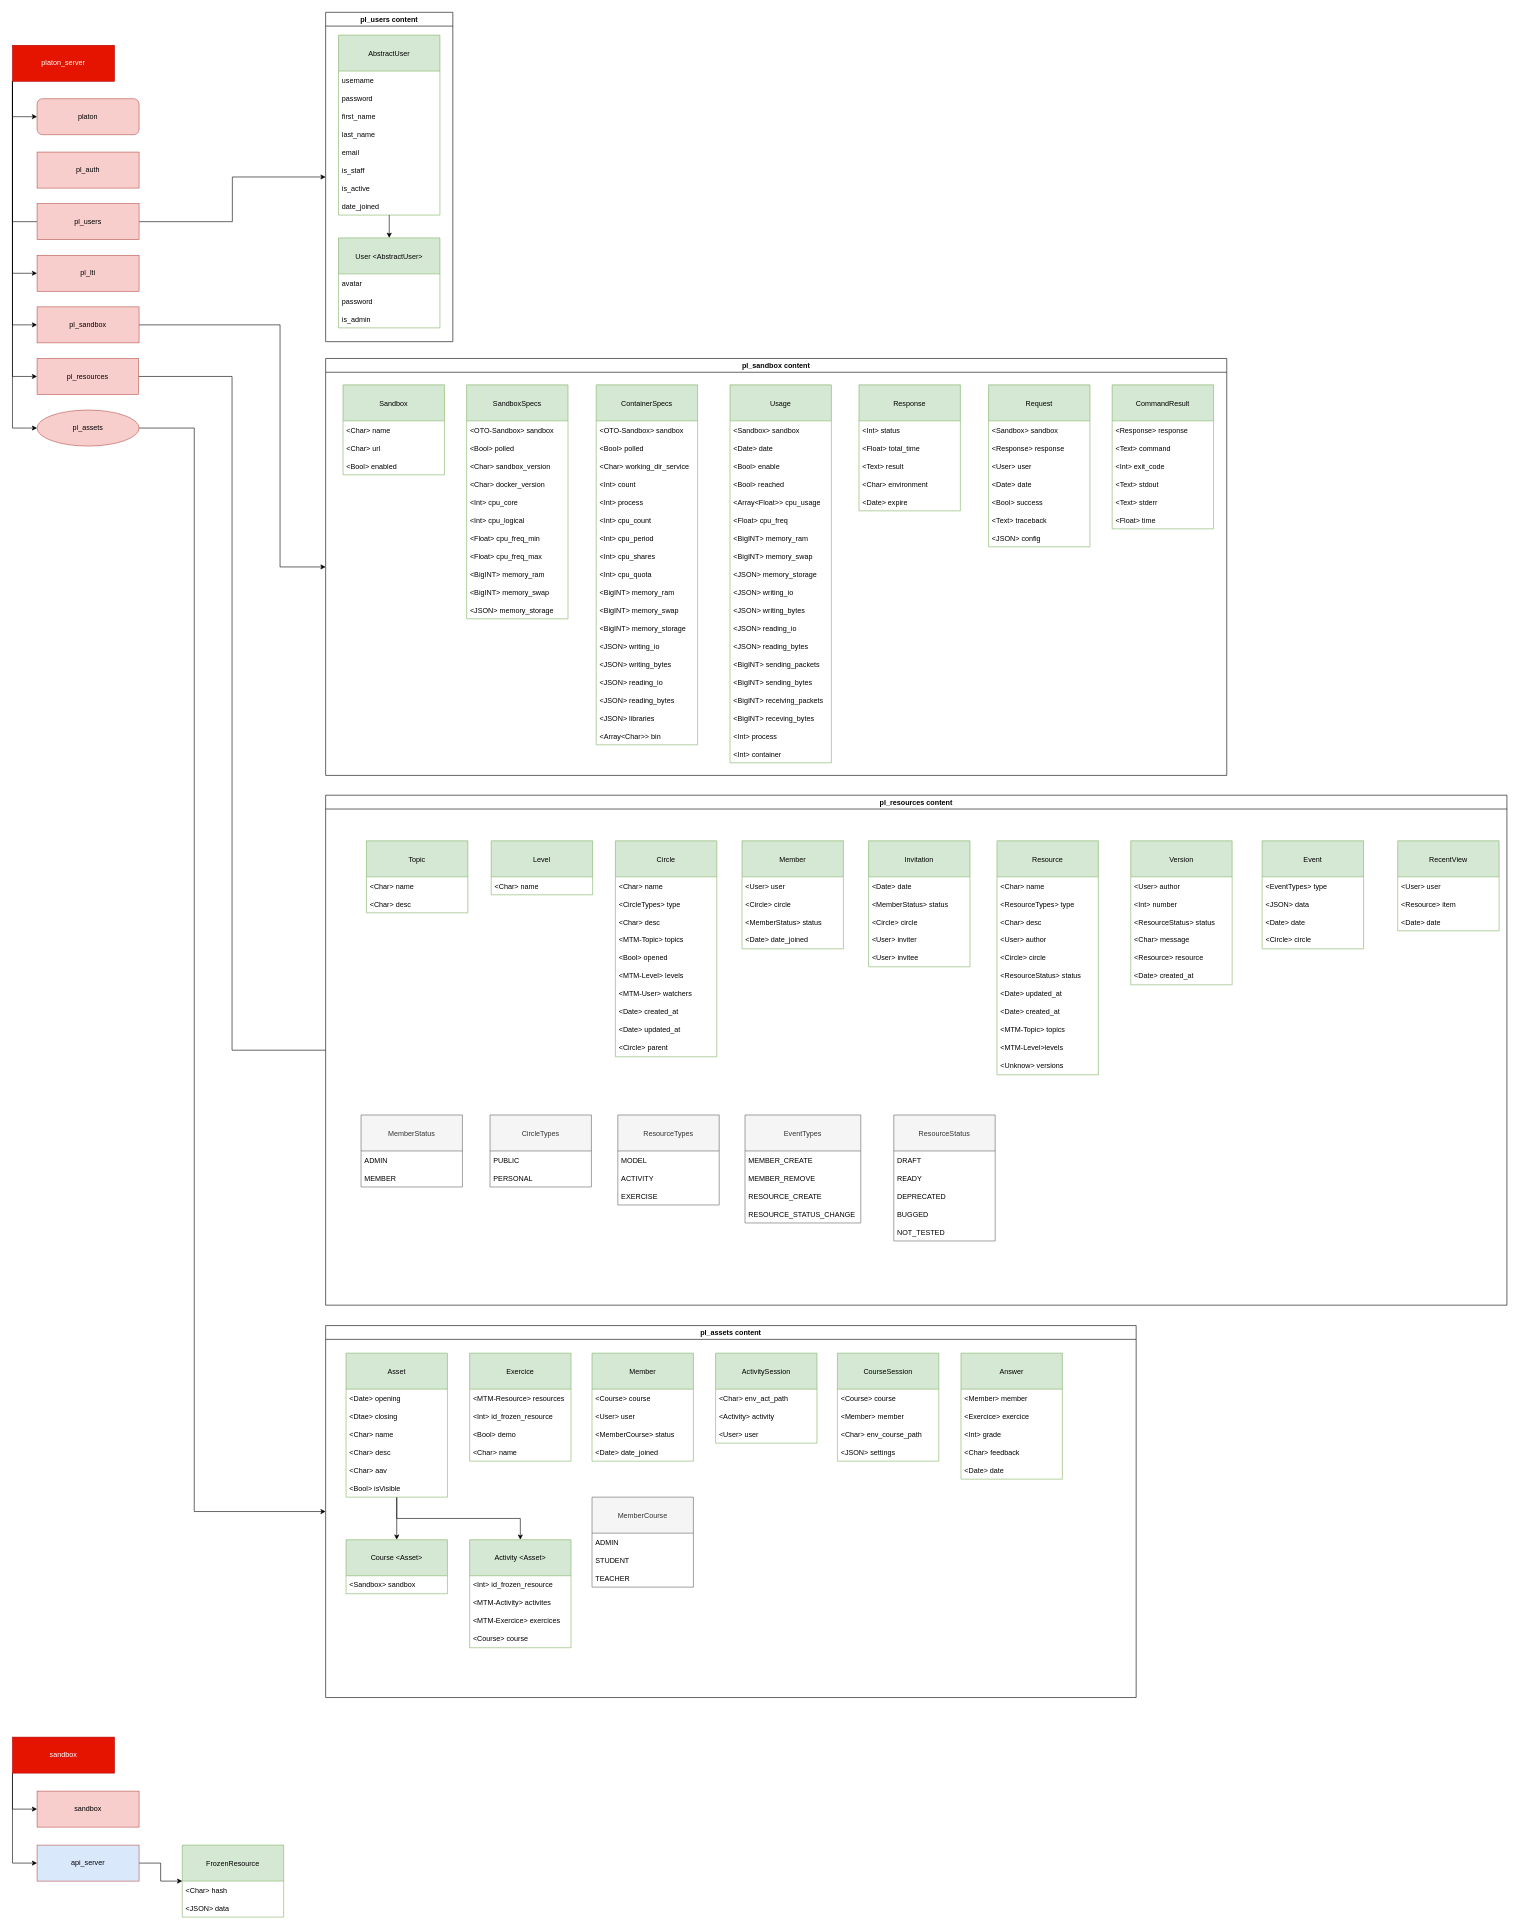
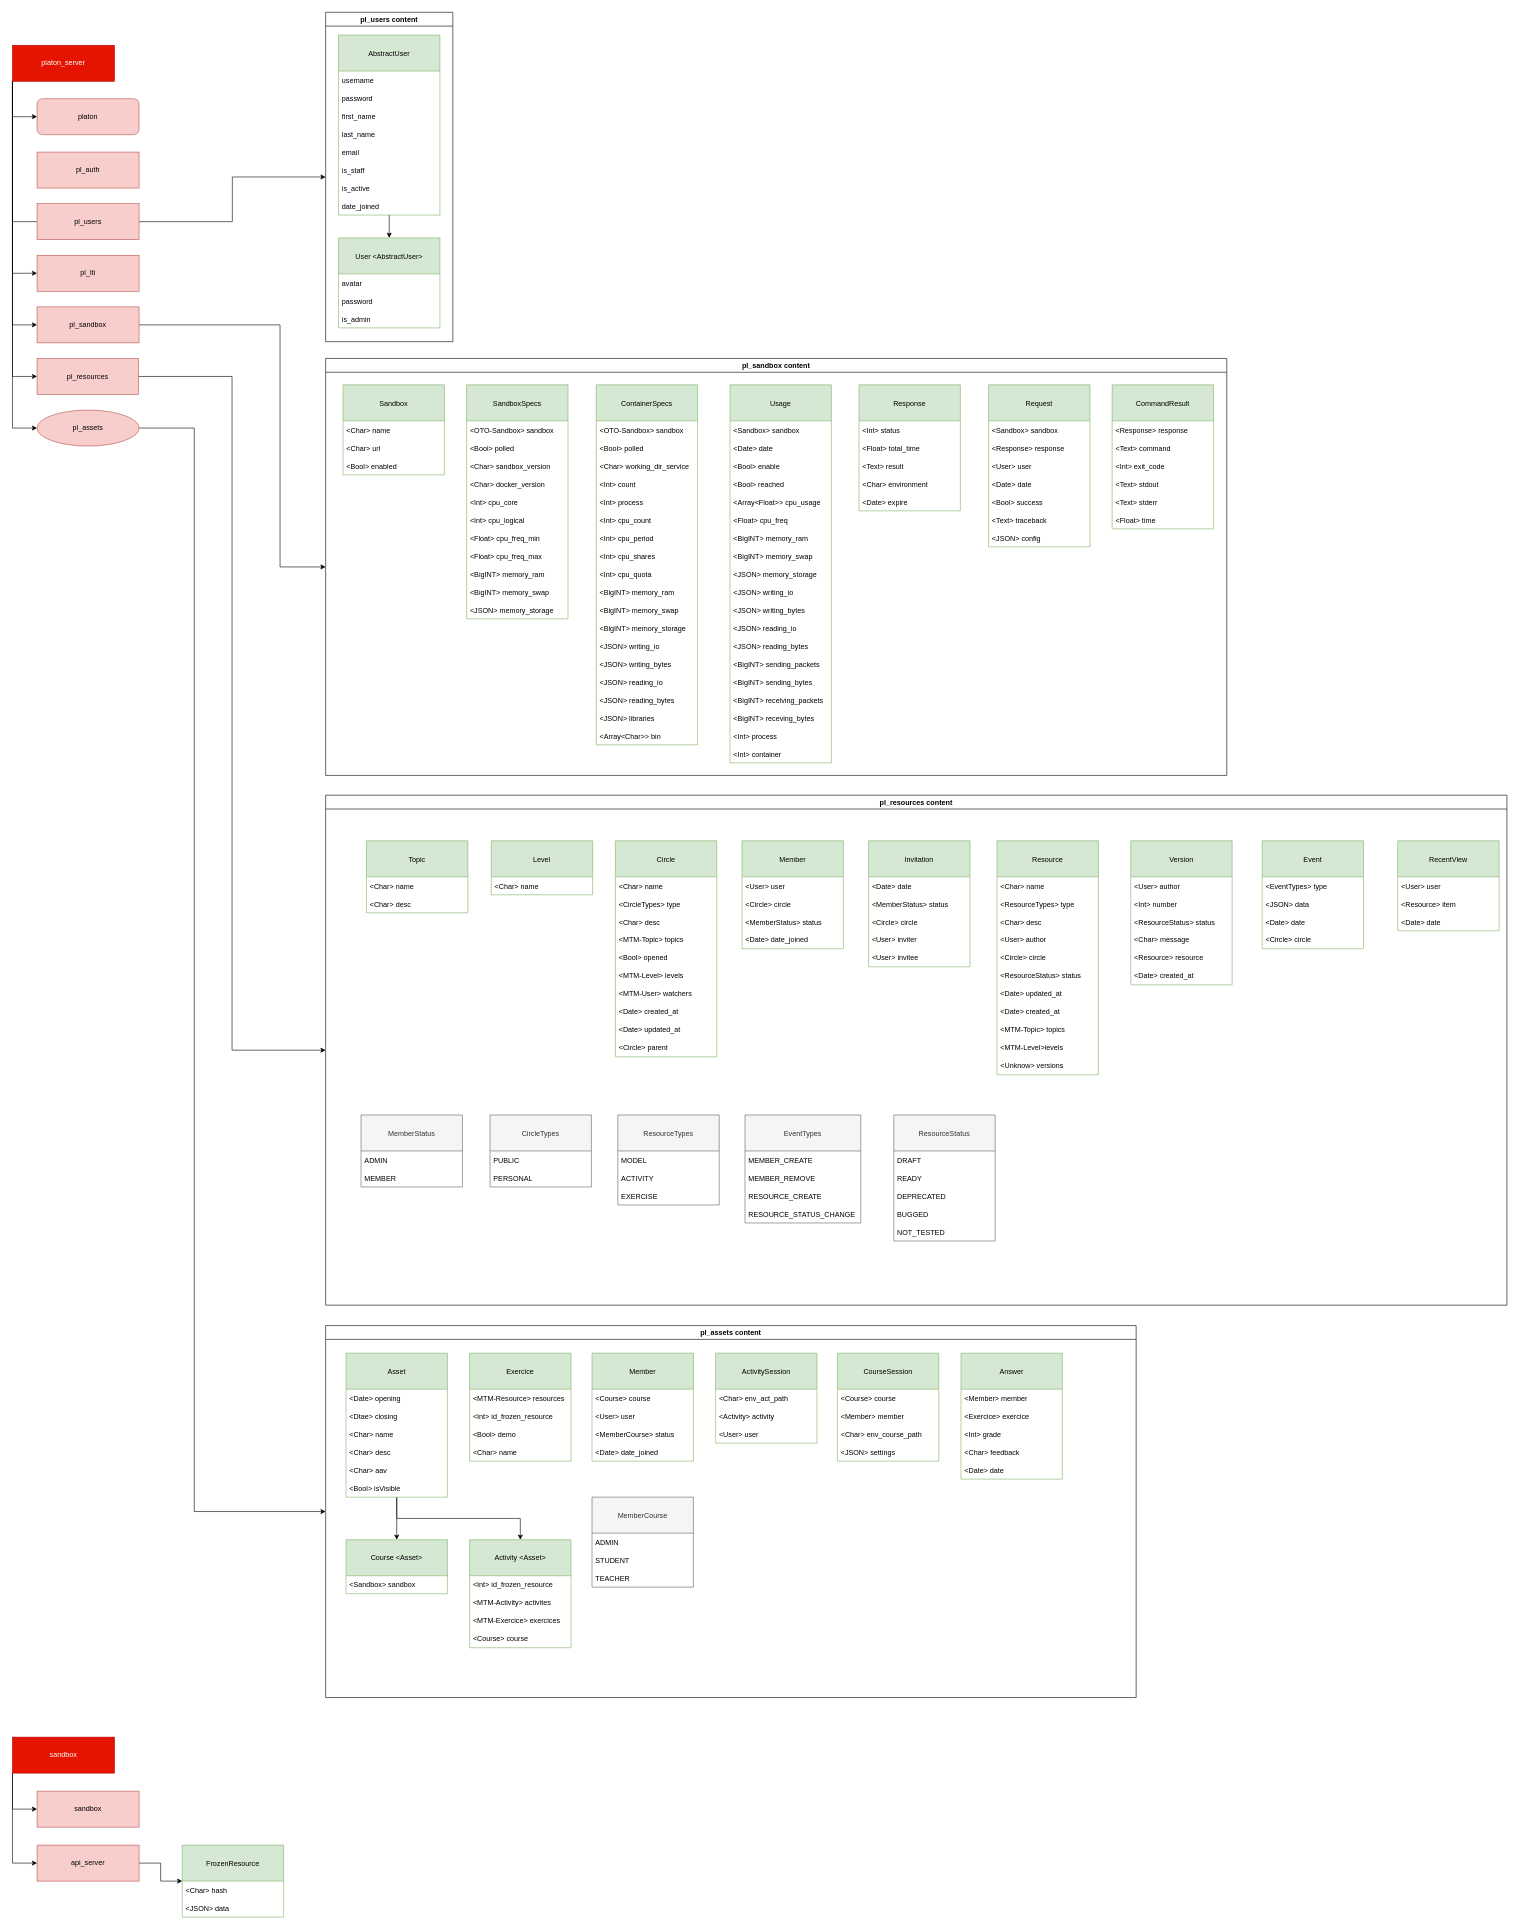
- <mxCell id="16" style="edgeStyle=orthogonalEdgeStyle;rounded=0;orthogonalLoop=1;jettySize=auto;html=1;entryX=0;entryY=0.5;entryDx=0;entryDy=0;endArrow=none;" parent="1" source="17" target="20" edge="1"><mxGeometry relative="1" as="geometry" /></mxCell>
+ <mxCell id="16" style="edgeStyle=orthogonalEdgeStyle;rounded=0;orthogonalLoop=1;jettySize=auto;html=1;entryX=0;entryY=0.5;entryDx=0;entryDy=0;" parent="1" source="17" target="20" edge="1"><mxGeometry relative="1" as="geometry" /></mxCell>
- <mxCell id="242" value="api_server" style="rounded=0;whiteSpace=wrap;html=1;fillColor=#dae8fc;strokeColor=#b85450;" parent="1" vertex="1"><mxGeometry x="61" y="3075" width="170" height="60" as="geometry" /></mxCell>
+ <mxCell id="242" value="api_server" style="rounded=0;whiteSpace=wrap;html=1;fillColor=#f8cecc;strokeColor=#b85450;" parent="1" vertex="1"><mxGeometry x="61" y="3075" width="170" height="60" as="geometry" /></mxCell>
